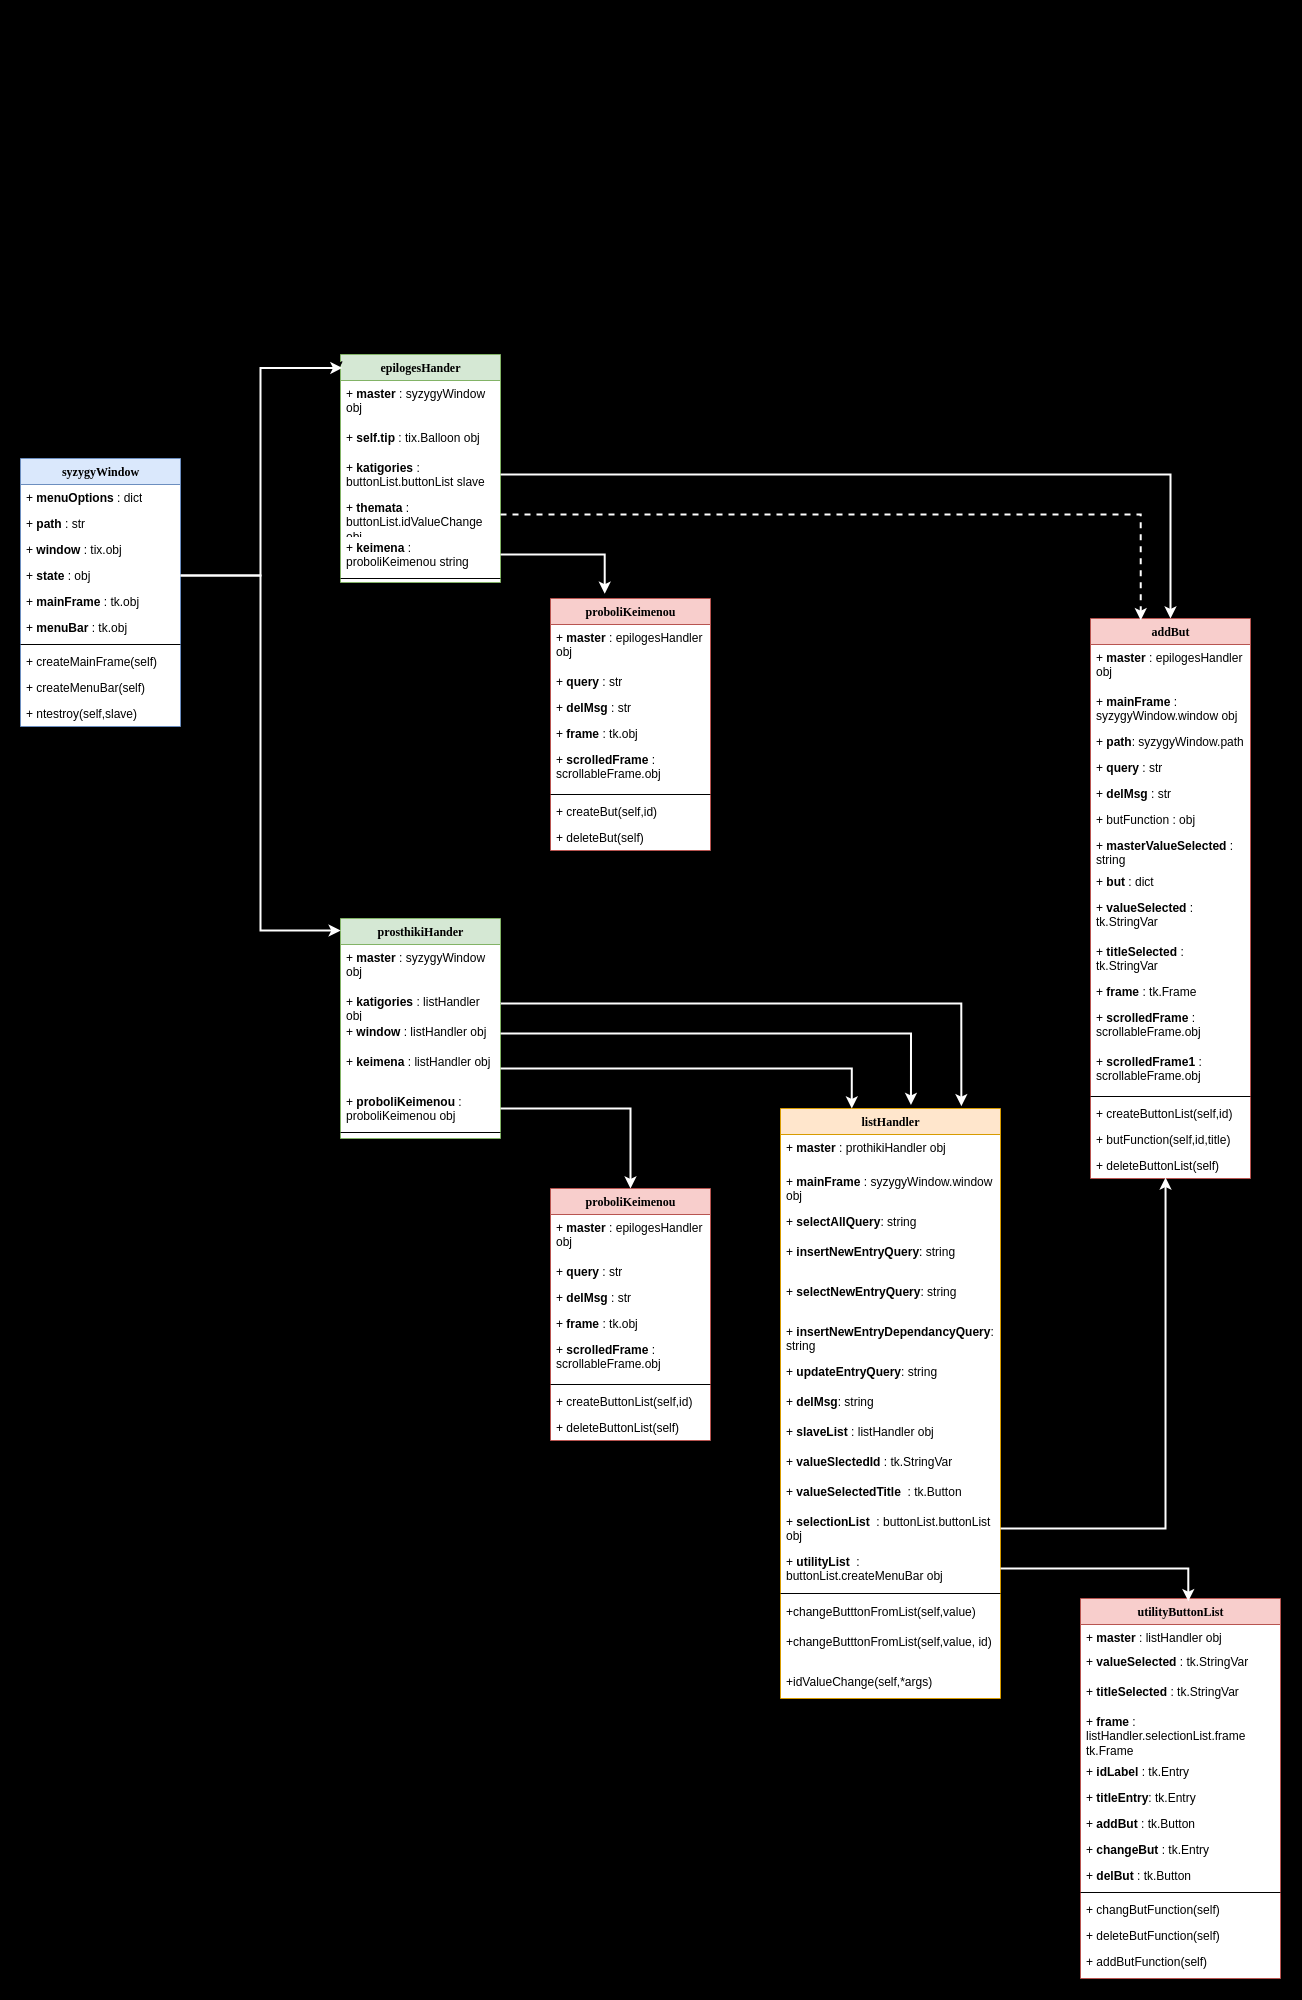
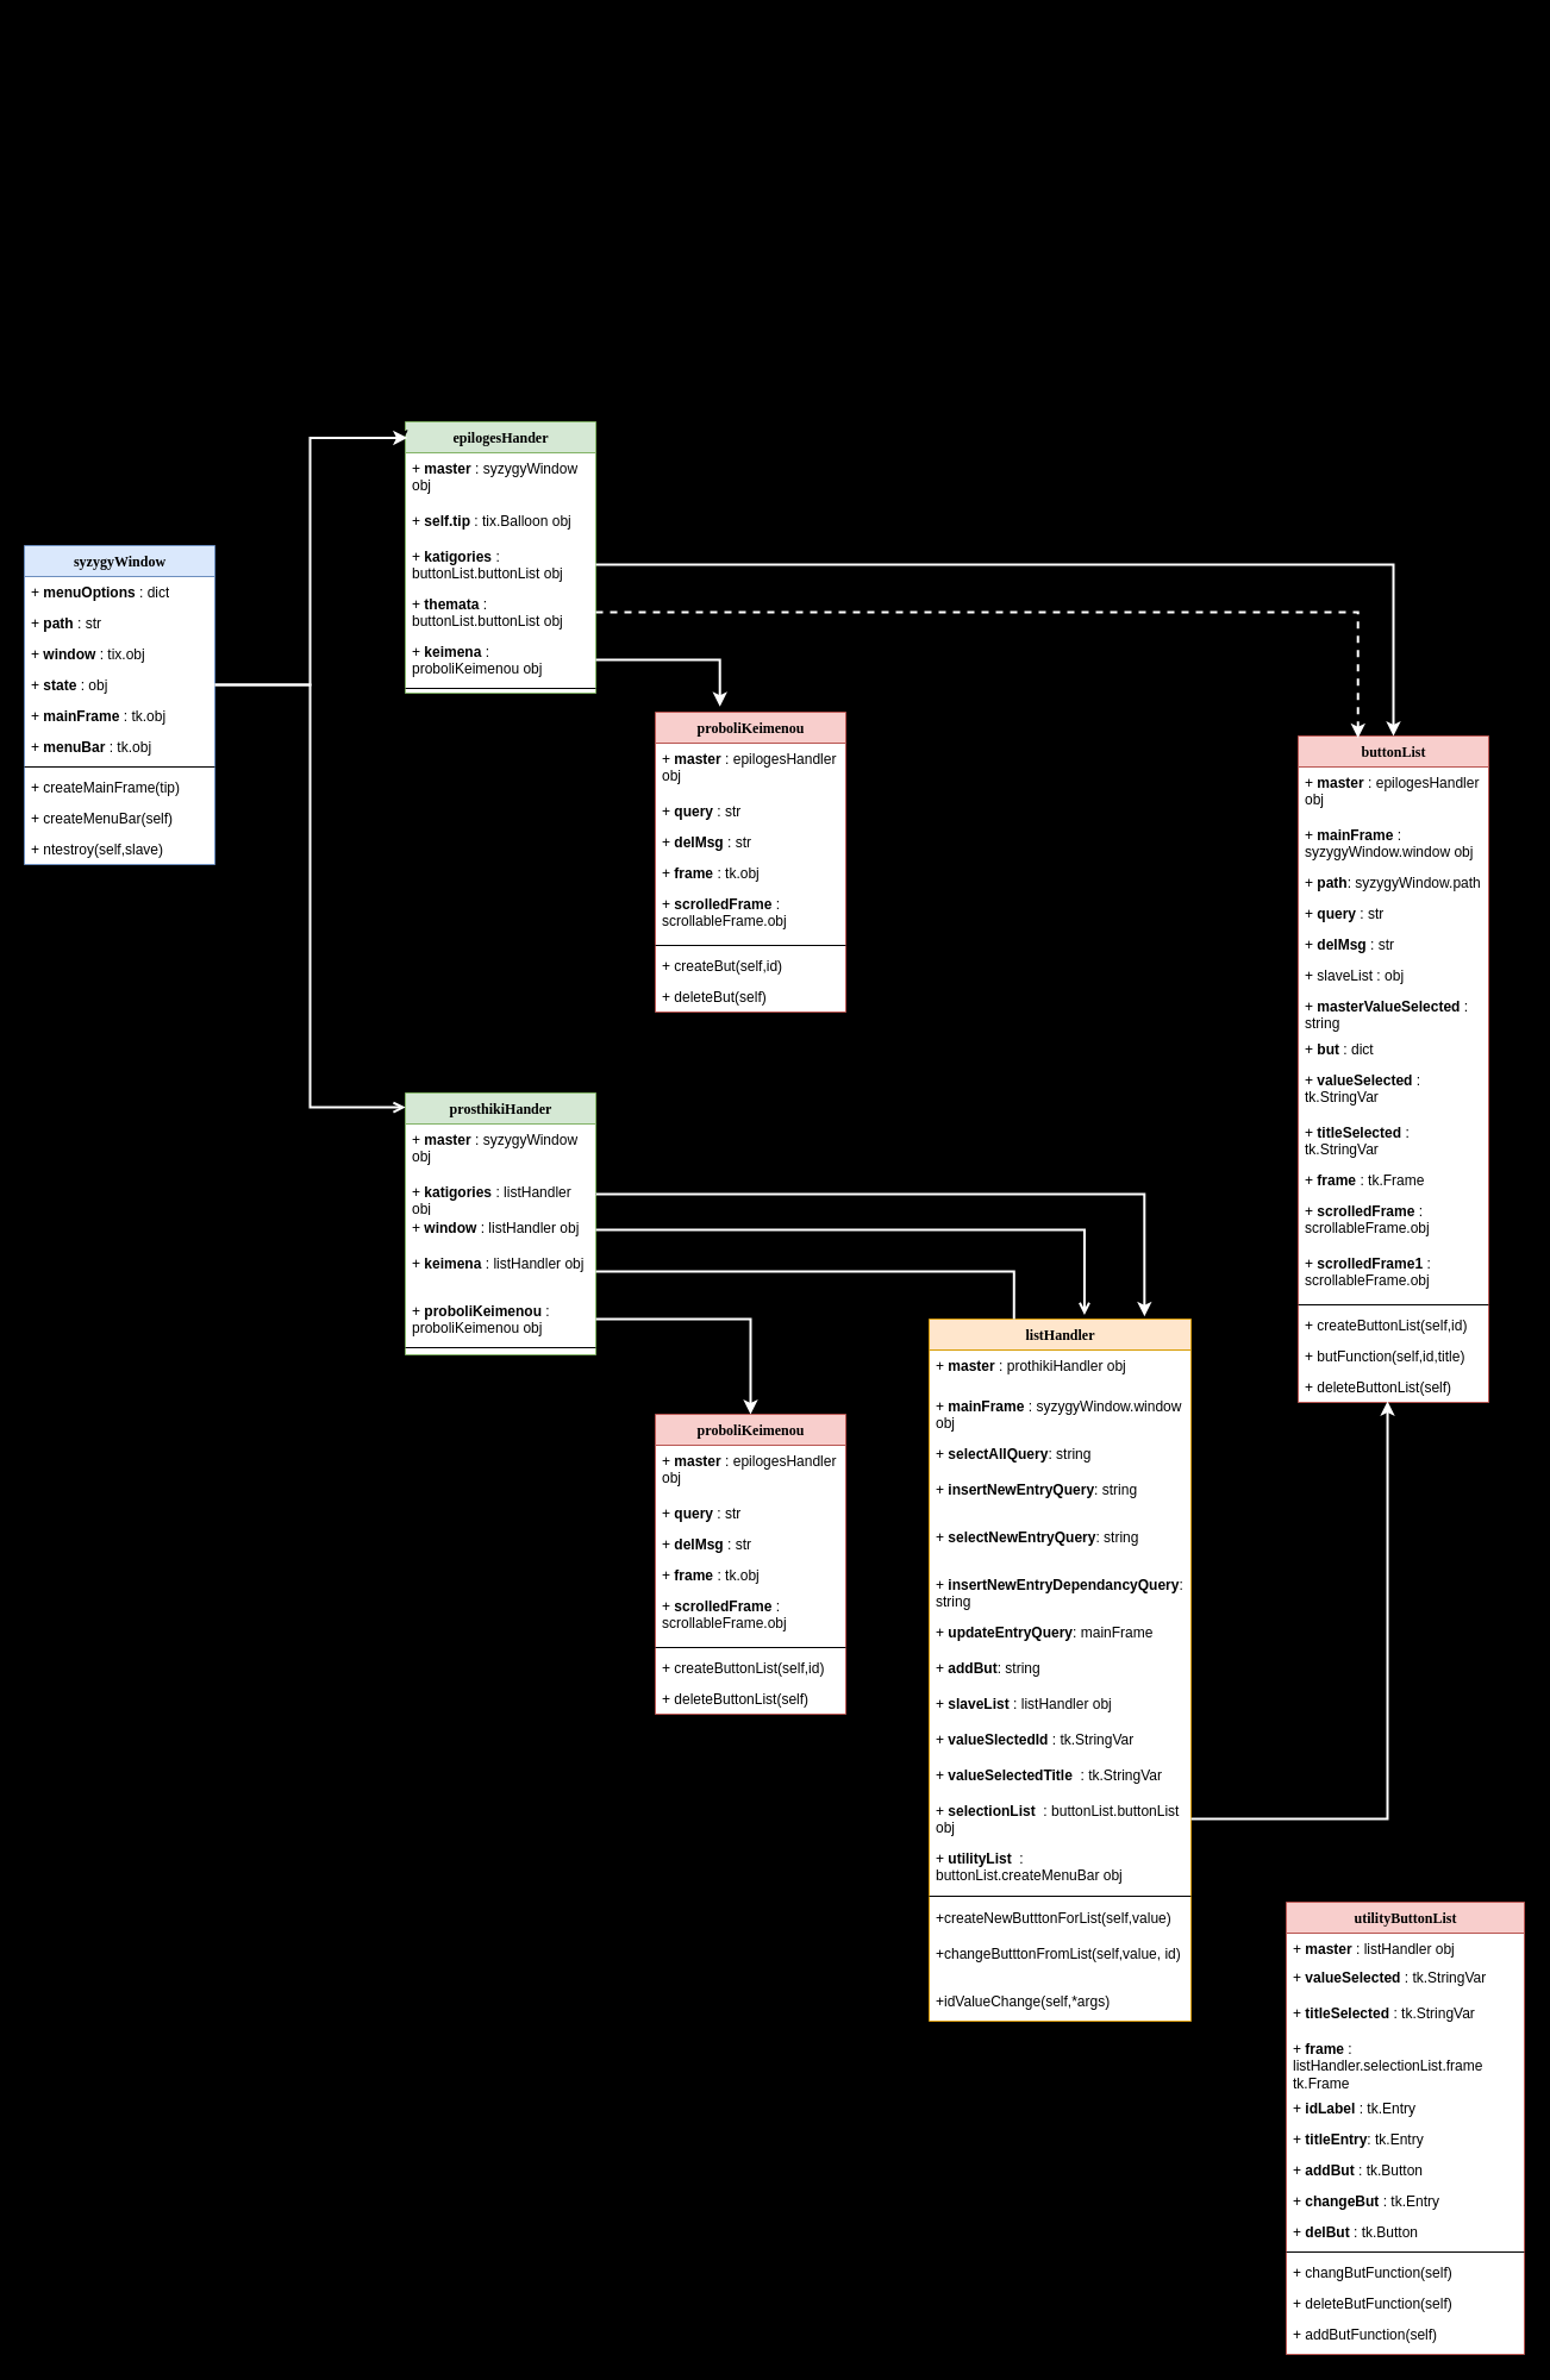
- <mxCell id="16" value="+ &lt;b&gt;katigories&lt;/b&gt; : buttonList.buttonList slave" style="text;html=1;strokeColor=none;fillColor=none;align=left;verticalAlign=top;spacingLeft=4;spacingRight=4;whiteSpace=wrap;overflow=hidden;rotatable=0;points=[[0,0.5],[1,0.5]];portConstraint=eastwest;fillStyle=dashed;" parent="13" vertex="1"><mxGeometry y="100" width="160" height="40" as="geometry" /></mxCell>
+ <mxCell id="16" value="+ &lt;b&gt;katigories&lt;/b&gt; : buttonList.buttonList obj" style="text;html=1;strokeColor=none;fillColor=none;align=left;verticalAlign=top;spacingLeft=4;spacingRight=4;whiteSpace=wrap;overflow=hidden;rotatable=0;points=[[0,0.5],[1,0.5]];portConstraint=eastwest;fillStyle=dashed;" parent="13" vertex="1"><mxGeometry y="100" width="160" height="40" as="geometry" /></mxCell>
- <mxCell id="17" value="+ &lt;b&gt;themata&lt;/b&gt; : buttonList.idValueChange obj" style="text;html=1;strokeColor=none;fillColor=none;align=left;verticalAlign=top;spacingLeft=4;spacingRight=4;whiteSpace=wrap;overflow=hidden;rotatable=0;points=[[0,0.5],[1,0.5]];portConstraint=eastwest;fillStyle=dashed;" parent="13" vertex="1"><mxGeometry y="140" width="160" height="40" as="geometry" /></mxCell>
+ <mxCell id="17" value="+ &lt;b&gt;themata&lt;/b&gt; : buttonList.buttonList obj" style="text;html=1;strokeColor=none;fillColor=none;align=left;verticalAlign=top;spacingLeft=4;spacingRight=4;whiteSpace=wrap;overflow=hidden;rotatable=0;points=[[0,0.5],[1,0.5]];portConstraint=eastwest;fillStyle=dashed;" parent="13" vertex="1"><mxGeometry y="140" width="160" height="40" as="geometry" /></mxCell>
- <mxCell id="18" value="+ &lt;b&gt;keimena&lt;/b&gt; : proboliKeimenou string" style="text;html=1;strokeColor=none;fillColor=none;align=left;verticalAlign=top;spacingLeft=4;spacingRight=4;whiteSpace=wrap;overflow=hidden;rotatable=0;points=[[0,0.5],[1,0.5]];portConstraint=eastwest;fillStyle=dashed;" parent="13" vertex="1"><mxGeometry y="180" width="160" height="40" as="geometry" /></mxCell>
+ <mxCell id="18" value="+ &lt;b&gt;keimena&lt;/b&gt; : proboliKeimenou obj" style="text;html=1;strokeColor=none;fillColor=none;align=left;verticalAlign=top;spacingLeft=4;spacingRight=4;whiteSpace=wrap;overflow=hidden;rotatable=0;points=[[0,0.5],[1,0.5]];portConstraint=eastwest;fillStyle=dashed;" parent="13" vertex="1"><mxGeometry y="180" width="160" height="40" as="geometry" /></mxCell>
- <mxCell id="37" value="addBut" style="swimlane;html=1;fontStyle=1;align=center;verticalAlign=top;childLayout=stackLayout;horizontal=1;startSize=26;horizontalStack=0;resizeParent=1;resizeLast=0;collapsible=1;marginBottom=0;swimlaneFillColor=#ffffff;rounded=0;shadow=0;comic=0;labelBackgroundColor=none;strokeWidth=1;fillColor=#f8cecc;fontFamily=Verdana;fontSize=12;strokeColor=#b85450;" parent="1" vertex="1"><mxGeometry x="1090" y="618" width="160" height="560" as="geometry" /></mxCell>
+ <mxCell id="37" value="buttonList" style="swimlane;html=1;fontStyle=1;align=center;verticalAlign=top;childLayout=stackLayout;horizontal=1;startSize=26;horizontalStack=0;resizeParent=1;resizeLast=0;collapsible=1;marginBottom=0;swimlaneFillColor=#ffffff;rounded=0;shadow=0;comic=0;labelBackgroundColor=none;strokeWidth=1;fillColor=#f8cecc;fontFamily=Verdana;fontSize=12;strokeColor=#b85450;" parent="1" vertex="1"><mxGeometry x="1090" y="618" width="160" height="560" as="geometry" /></mxCell>
- <mxCell id="10" value="+ createMainFrame(self)" style="text;html=1;strokeColor=none;fillColor=none;align=left;verticalAlign=top;spacingLeft=4;spacingRight=4;whiteSpace=wrap;overflow=hidden;rotatable=0;points=[[0,0.5],[1,0.5]];portConstraint=eastwest;" parent="2" vertex="1"><mxGeometry y="190" width="160" height="26" as="geometry" /></mxCell>
+ <mxCell id="10" value="+ createMainFrame(tip)" style="text;html=1;strokeColor=none;fillColor=none;align=left;verticalAlign=top;spacingLeft=4;spacingRight=4;whiteSpace=wrap;overflow=hidden;rotatable=0;points=[[0,0.5],[1,0.5]];portConstraint=eastwest;" parent="2" vertex="1"><mxGeometry y="190" width="160" height="26" as="geometry" /></mxCell>
- <mxCell id="43" value="+ butFunction : obj" style="text;html=1;strokeColor=none;fillColor=none;align=left;verticalAlign=top;spacingLeft=4;spacingRight=4;whiteSpace=wrap;overflow=hidden;rotatable=0;points=[[0,0.5],[1,0.5]];portConstraint=eastwest;" parent="37" vertex="1"><mxGeometry y="188" width="160" height="26" as="geometry" /></mxCell>
+ <mxCell id="43" value="+ slaveList : obj" style="text;html=1;strokeColor=none;fillColor=none;align=left;verticalAlign=top;spacingLeft=4;spacingRight=4;whiteSpace=wrap;overflow=hidden;rotatable=0;points=[[0,0.5],[1,0.5]];portConstraint=eastwest;" parent="37" vertex="1"><mxGeometry y="188" width="160" height="26" as="geometry" /></mxCell>
- <mxCell id="88" style="edgeStyle=orthogonalEdgeStyle;rounded=0;orthogonalLoop=1;jettySize=auto;html=1;entryX=0.001;entryY=0.055;entryDx=0;entryDy=0;entryPerimeter=0;fontFamily=Verdana;fontSize=12;fontColor=default;fontStyle=1;labelBackgroundColor=none;strokeColor=#FFFFFF;strokeWidth=2;" edge="1" parent="1" source="6" target="30"><mxGeometry relative="1" as="geometry" /></mxCell>
+ <mxCell id="88" style="edgeStyle=orthogonalEdgeStyle;rounded=0;orthogonalLoop=1;jettySize=auto;html=1;entryX=0.001;entryY=0.055;entryDx=0;entryDy=0;entryPerimeter=0;fontFamily=Verdana;fontSize=12;fontColor=default;fontStyle=1;labelBackgroundColor=none;strokeColor=#FFFFFF;strokeWidth=2;endArrow=open;" edge="1" parent="1" source="6" target="30"><mxGeometry relative="1" as="geometry" /></mxCell>
- <mxCell id="85" style="edgeStyle=orthogonalEdgeStyle;rounded=0;orthogonalLoop=1;jettySize=auto;html=1;entryX=0.593;entryY=-0.006;entryDx=0;entryDy=0;entryPerimeter=0;fontFamily=Verdana;fontSize=12;fontColor=default;fontStyle=1;labelBackgroundColor=none;strokeColor=#FFFFFF;strokeWidth=2;" edge="1" parent="1" source="33" target="65"><mxGeometry relative="1" as="geometry" /></mxCell>
+ <mxCell id="85" style="edgeStyle=orthogonalEdgeStyle;rounded=0;orthogonalLoop=1;jettySize=auto;html=1;entryX=0.593;entryY=-0.006;entryDx=0;entryDy=0;entryPerimeter=0;fontFamily=Verdana;fontSize=12;fontColor=default;fontStyle=1;labelBackgroundColor=none;strokeColor=#FFFFFF;strokeWidth=2;endArrow=open;" edge="1" parent="1" source="33" target="65"><mxGeometry relative="1" as="geometry" /></mxCell>
- <mxCell id="86" style="edgeStyle=orthogonalEdgeStyle;rounded=0;orthogonalLoop=1;jettySize=auto;html=1;entryX=0.324;entryY=0;entryDx=0;entryDy=0;entryPerimeter=0;fontFamily=Verdana;fontSize=12;fontColor=default;fontStyle=1;labelBackgroundColor=none;strokeColor=#FFFFFF;strokeWidth=2;" edge="1" parent="1" source="34" target="65"><mxGeometry relative="1" as="geometry" /></mxCell>
+ <mxCell id="86" style="edgeStyle=orthogonalEdgeStyle;rounded=0;orthogonalLoop=1;jettySize=auto;html=1;entryX=0.324;entryY=0;entryDx=0;entryDy=0;entryPerimeter=0;fontFamily=Verdana;fontSize=12;fontColor=default;fontStyle=1;labelBackgroundColor=none;strokeColor=#FFFFFF;strokeWidth=2;endArrow=none;" edge="1" parent="1" source="34" target="65"><mxGeometry relative="1" as="geometry" /></mxCell>
- <mxCell id="72" value="+ &lt;b&gt;updateEntryQuery&lt;/b&gt;: string" style="text;html=1;strokeColor=none;fillColor=none;align=left;verticalAlign=top;spacingLeft=4;spacingRight=4;whiteSpace=wrap;overflow=hidden;rotatable=0;points=[[0,0.5],[1,0.5]];portConstraint=eastwest;fillStyle=dashed;" vertex="1" parent="65"><mxGeometry y="250" width="220" height="30" as="geometry" /></mxCell>
+ <mxCell id="72" value="+ &lt;b&gt;updateEntryQuery&lt;/b&gt;: mainFrame" style="text;html=1;strokeColor=none;fillColor=none;align=left;verticalAlign=top;spacingLeft=4;spacingRight=4;whiteSpace=wrap;overflow=hidden;rotatable=0;points=[[0,0.5],[1,0.5]];portConstraint=eastwest;fillStyle=dashed;" vertex="1" parent="65"><mxGeometry y="250" width="220" height="30" as="geometry" /></mxCell>
- <mxCell id="73" value="+ &lt;b&gt;delMsg&lt;/b&gt;: string" style="text;html=1;strokeColor=none;fillColor=none;align=left;verticalAlign=top;spacingLeft=4;spacingRight=4;whiteSpace=wrap;overflow=hidden;rotatable=0;points=[[0,0.5],[1,0.5]];portConstraint=eastwest;fillStyle=dashed;" vertex="1" parent="65"><mxGeometry y="280" width="220" height="30" as="geometry" /></mxCell>
+ <mxCell id="73" value="+ &lt;b&gt;addBut&lt;/b&gt;: string" style="text;html=1;strokeColor=none;fillColor=none;align=left;verticalAlign=top;spacingLeft=4;spacingRight=4;whiteSpace=wrap;overflow=hidden;rotatable=0;points=[[0,0.5],[1,0.5]];portConstraint=eastwest;fillStyle=dashed;" vertex="1" parent="65"><mxGeometry y="280" width="220" height="30" as="geometry" /></mxCell>
- <mxCell id="76" value="+ &lt;b&gt;valueSelectedTitle&amp;nbsp;&lt;/b&gt; : tk.Button" style="text;html=1;strokeColor=none;fillColor=none;align=left;verticalAlign=top;spacingLeft=4;spacingRight=4;whiteSpace=wrap;overflow=hidden;rotatable=0;points=[[0,0.5],[1,0.5]];portConstraint=eastwest;fillStyle=dashed;" vertex="1" parent="65"><mxGeometry y="370" width="220" height="30" as="geometry" /></mxCell>
+ <mxCell id="76" value="+ &lt;b&gt;valueSelectedTitle&amp;nbsp;&lt;/b&gt; : tk.StringVar" style="text;html=1;strokeColor=none;fillColor=none;align=left;verticalAlign=top;spacingLeft=4;spacingRight=4;whiteSpace=wrap;overflow=hidden;rotatable=0;points=[[0,0.5],[1,0.5]];portConstraint=eastwest;fillStyle=dashed;" vertex="1" parent="65"><mxGeometry y="370" width="220" height="30" as="geometry" /></mxCell>
- <mxCell id="104" style="edgeStyle=orthogonalEdgeStyle;rounded=0;orthogonalLoop=1;jettySize=auto;html=1;entryX=0.539;entryY=0.007;entryDx=0;entryDy=0;entryPerimeter=0;fontFamily=Verdana;fontSize=12;fontColor=default;fontStyle=1;labelBackgroundColor=none;strokeWidth=2;strokeColor=#FFFFFF;" edge="1" parent="1" source="78" target="90"><mxGeometry relative="1" as="geometry" /></mxCell>
- <mxCell id="80" value="+changeButttonFromList(self,value)" style="text;html=1;strokeColor=none;fillColor=none;align=left;verticalAlign=top;spacingLeft=4;spacingRight=4;whiteSpace=wrap;overflow=hidden;rotatable=0;points=[[0,0.5],[1,0.5]];portConstraint=eastwest;fillStyle=dashed;" vertex="1" parent="65"><mxGeometry y="490" width="220" height="30" as="geometry" /></mxCell>
+ <mxCell id="80" value="+createNewButttonForList(self,value)" style="text;html=1;strokeColor=none;fillColor=none;align=left;verticalAlign=top;spacingLeft=4;spacingRight=4;whiteSpace=wrap;overflow=hidden;rotatable=0;points=[[0,0.5],[1,0.5]];portConstraint=eastwest;fillStyle=dashed;" vertex="1" parent="65"><mxGeometry y="490" width="220" height="30" as="geometry" /></mxCell>
